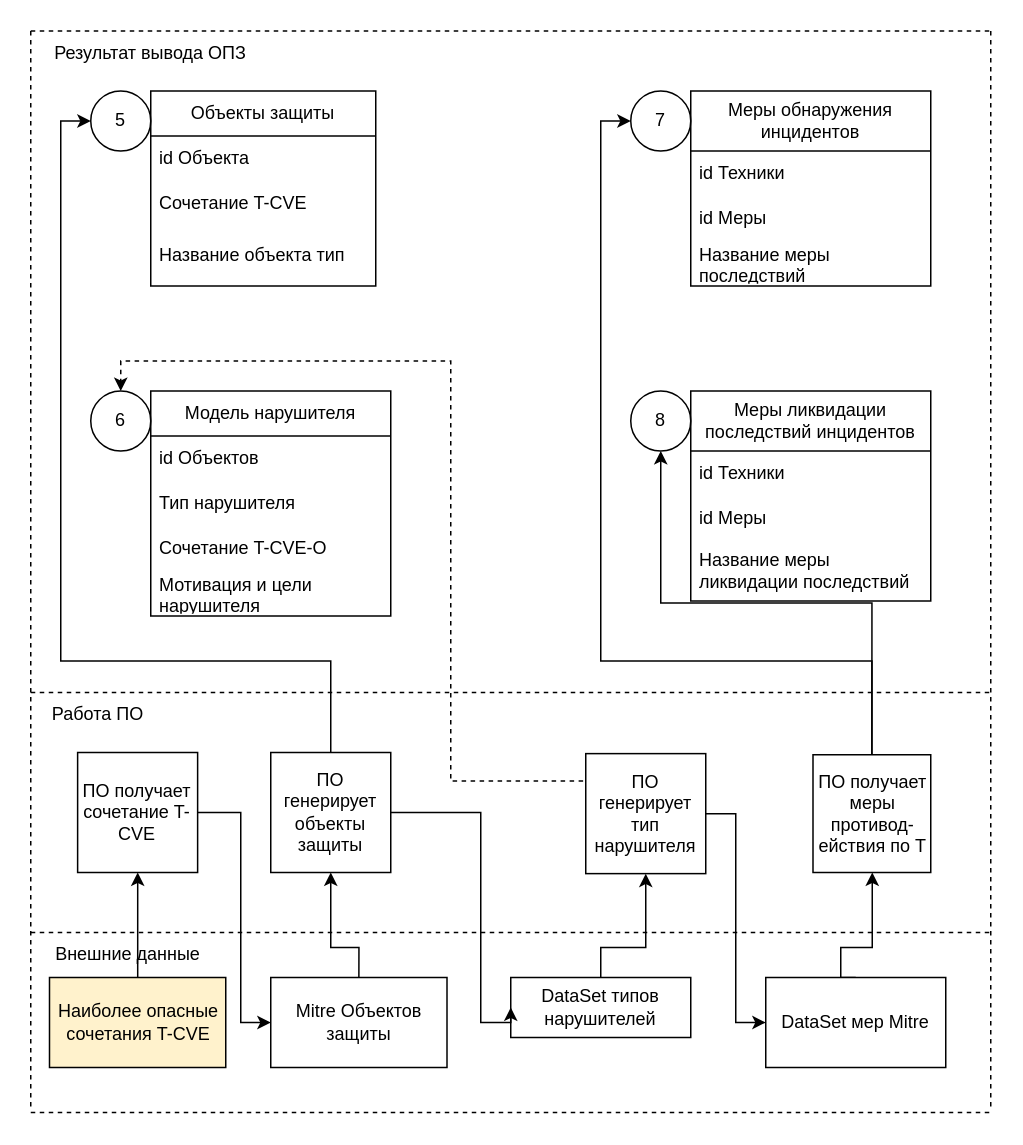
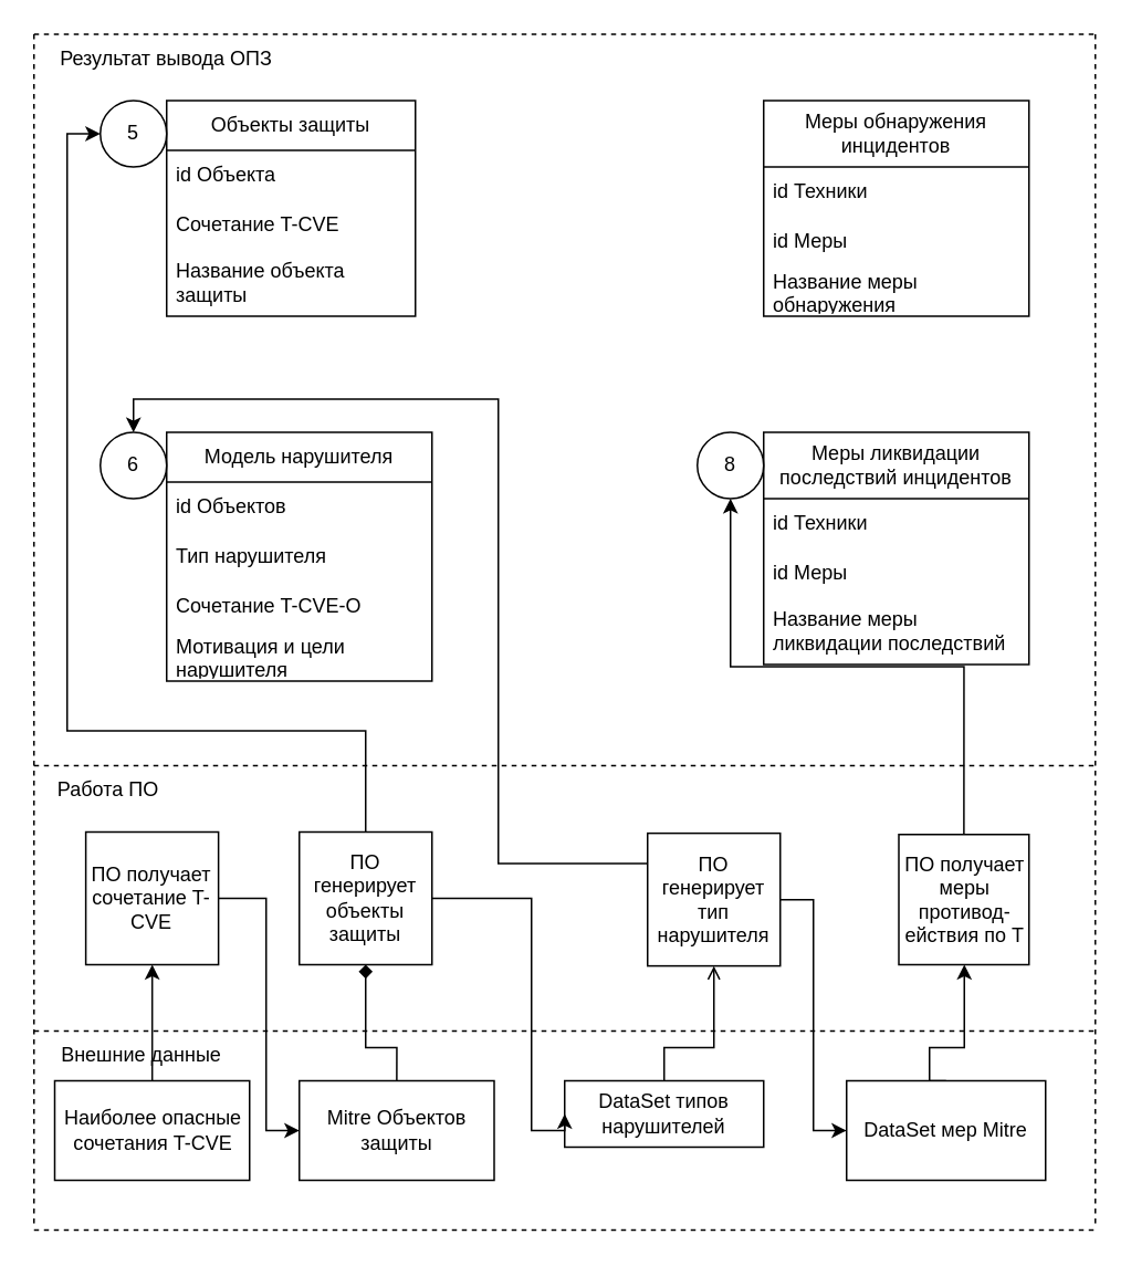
- <mxCell id="26" value="7" style="ellipse;whiteSpace=wrap;html=1;aspect=fixed;" parent="1" vertex="1"><mxGeometry x="420" y="60" width="40" height="40" as="geometry" /></mxCell>
- <mxCell id="5" value="Название объекта тип" style="text;strokeColor=none;fillColor=none;align=left;verticalAlign=middle;spacingLeft=4;spacingRight=4;overflow=hidden;points=[[0,0.5],[1,0.5]];portConstraint=eastwest;rotatable=0;whiteSpace=wrap;html=1;" parent="2" vertex="1"><mxGeometry y="90" width="150" height="40" as="geometry" /></mxCell>
+ <mxCell id="5" value="Название объекта защиты" style="text;strokeColor=none;fillColor=none;align=left;verticalAlign=middle;spacingLeft=4;spacingRight=4;overflow=hidden;points=[[0,0.5],[1,0.5]];portConstraint=eastwest;rotatable=0;whiteSpace=wrap;html=1;" parent="2" vertex="1"><mxGeometry y="90" width="150" height="40" as="geometry" /></mxCell>
- <mxCell id="14" value="Название меры последствий" style="text;strokeColor=none;fillColor=none;align=left;verticalAlign=middle;spacingLeft=4;spacingRight=4;overflow=hidden;points=[[0,0.5],[1,0.5]];portConstraint=eastwest;rotatable=0;whiteSpace=wrap;html=1;" vertex="1" parent="11"><mxGeometry y="100" width="160" height="30" as="geometry" /></mxCell>
+ <mxCell id="14" value="Название меры обнаружения" style="text;strokeColor=none;fillColor=none;align=left;verticalAlign=middle;spacingLeft=4;spacingRight=4;overflow=hidden;points=[[0,0.5],[1,0.5]];portConstraint=eastwest;rotatable=0;whiteSpace=wrap;html=1;" vertex="1" parent="11"><mxGeometry y="100" width="160" height="30" as="geometry" /></mxCell>
- <mxCell id="21" style="edgeStyle=orthogonalEdgeStyle;rounded=0;orthogonalLoop=1;jettySize=auto;html=1;exitX=0.5;exitY=0;exitDx=0;exitDy=0;entryX=0.5;entryY=0;entryDx=0;entryDy=0;dashed=1;" parent="1" source="23" target="27" edge="1"><mxGeometry relative="1" as="geometry"><Array as="points"><mxPoint x="430" y="520" /><mxPoint x="300" y="520" /><mxPoint x="300" y="240" /><mxPoint x="80" y="240" /></Array></mxGeometry></mxCell>
+ <mxCell id="21" style="edgeStyle=orthogonalEdgeStyle;rounded=0;orthogonalLoop=1;jettySize=auto;html=1;exitX=0.5;exitY=0;exitDx=0;exitDy=0;entryX=0.5;entryY=0;entryDx=0;entryDy=0;" parent="1" source="23" target="27" edge="1"><mxGeometry relative="1" as="geometry"><Array as="points"><mxPoint x="430" y="520" /><mxPoint x="300" y="520" /><mxPoint x="300" y="240" /><mxPoint x="80" y="240" /></Array></mxGeometry></mxCell>
- <mxCell id="19" style="edgeStyle=orthogonalEdgeStyle;rounded=0;orthogonalLoop=1;jettySize=auto;html=1;exitX=0.5;exitY=0;exitDx=0;exitDy=0;entryX=0;entryY=0.5;entryDx=0;entryDy=0;" edge="1" parent="1" source="20" target="26"><mxGeometry relative="1" as="geometry"><Array as="points"><mxPoint x="581" y="440" /><mxPoint x="400" y="440" /><mxPoint x="400" y="80" /></Array></mxGeometry></mxCell>
- <mxCell id="30" style="edgeStyle=orthogonalEdgeStyle;rounded=0;orthogonalLoop=1;jettySize=auto;html=1;exitX=0.5;exitY=0;exitDx=0;exitDy=0;entryX=0.5;entryY=1;entryDx=0;entryDy=0;" edge="1" parent="1" source="31" target="45"><mxGeometry relative="1" as="geometry"><Array as="points"><mxPoint x="239" y="631" /><mxPoint x="220" y="631" /></Array></mxGeometry></mxCell>
+ <mxCell id="30" style="edgeStyle=orthogonalEdgeStyle;rounded=0;orthogonalLoop=1;jettySize=auto;html=1;exitX=0.5;exitY=0;exitDx=0;exitDy=0;entryX=0.5;entryY=1;entryDx=0;entryDy=0;endArrow=diamond;" edge="1" parent="1" source="31" target="45"><mxGeometry relative="1" as="geometry"><Array as="points"><mxPoint x="239" y="631" /><mxPoint x="220" y="631" /></Array></mxGeometry></mxCell>
- <mxCell id="32" style="edgeStyle=orthogonalEdgeStyle;rounded=0;orthogonalLoop=1;jettySize=auto;html=1;exitX=0.5;exitY=0;exitDx=0;exitDy=0;entryX=0.5;entryY=1;entryDx=0;entryDy=0;" edge="1" parent="1" source="33" target="23"><mxGeometry relative="1" as="geometry"><Array as="points"><mxPoint x="400" y="631" /><mxPoint x="430" y="631" /></Array></mxGeometry></mxCell>
+ <mxCell id="32" style="edgeStyle=orthogonalEdgeStyle;rounded=0;orthogonalLoop=1;jettySize=auto;html=1;exitX=0.5;exitY=0;exitDx=0;exitDy=0;entryX=0.5;entryY=1;entryDx=0;entryDy=0;endArrow=open;" edge="1" parent="1" source="33" target="23"><mxGeometry relative="1" as="geometry"><Array as="points"><mxPoint x="400" y="631" /><mxPoint x="430" y="631" /></Array></mxGeometry></mxCell>
- <mxCell id="42" value="Наиболее опасные сочетания T-CVE" style="rounded=0;whiteSpace=wrap;html=1;fillColor=#fff2cc;" vertex="1" parent="1"><mxGeometry x="32.5" y="651" width="117.5" height="60" as="geometry" /></mxCell>
+ <mxCell id="42" value="Наиболее опасные сочетания T-CVE" style="rounded=0;whiteSpace=wrap;html=1;" vertex="1" parent="1"><mxGeometry x="32.5" y="651" width="117.5" height="60" as="geometry" /></mxCell>
